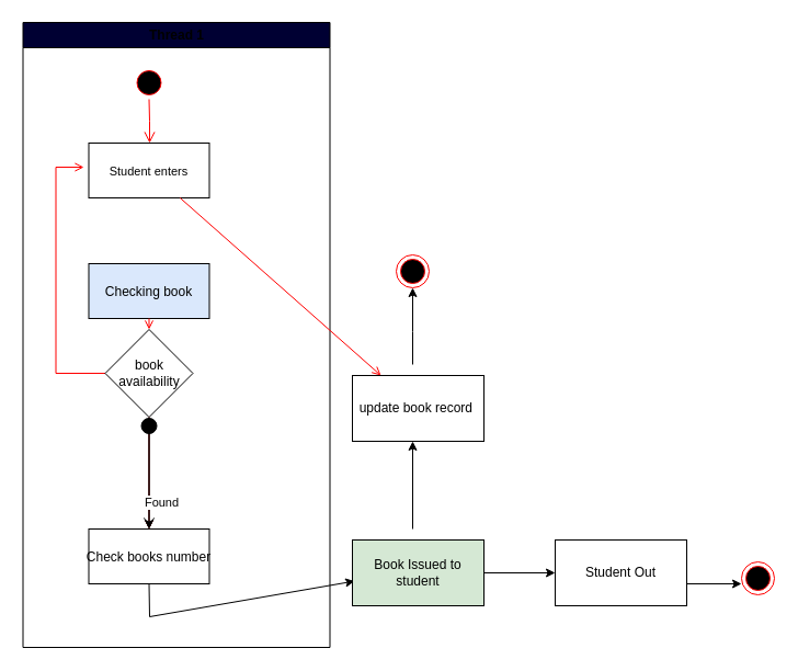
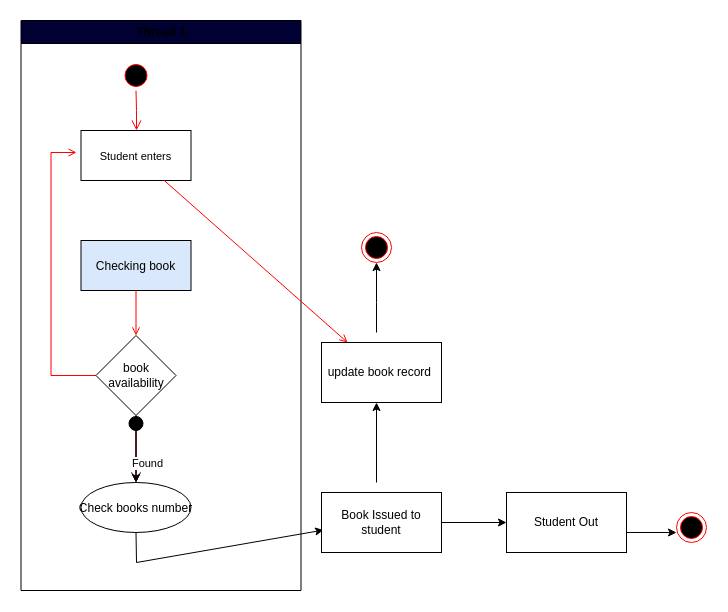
- <mxCell id="12" value="book availability" style="rhombus;whiteSpace=wrap;html=1;" vertex="1" parent="2"><mxGeometry x="75" y="280" width="80" height="80" as="geometry" /></mxCell>
+ <mxCell id="12" value="book availability" style="rhombus;whiteSpace=wrap;html=1;" vertex="1" parent="2"><mxGeometry x="75" y="315" width="80" height="80" as="geometry" /></mxCell>
- <mxCell id="8" value="Check books number" style="" parent="2" vertex="1"><mxGeometry x="60" y="462" width="110" height="50" as="geometry" /></mxCell>
+ <mxCell id="8" value="Check books number" style="ellipse;" parent="2" vertex="1"><mxGeometry x="60" y="462" width="110" height="50" as="geometry" /></mxCell>
- <mxCell id="16" value="Book Issued to student" style="rounded=0;whiteSpace=wrap;html=1;fillColor=#d5e8d4;" vertex="1" parent="1"><mxGeometry x="321" y="492" width="120" height="60" as="geometry" /></mxCell>
+ <mxCell id="16" value="Book Issued to student" style="rounded=0;whiteSpace=wrap;html=1;" vertex="1" parent="1"><mxGeometry x="321" y="492" width="120" height="60" as="geometry" /></mxCell>
